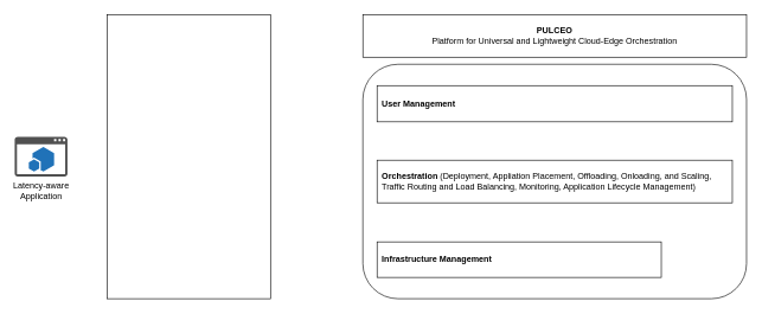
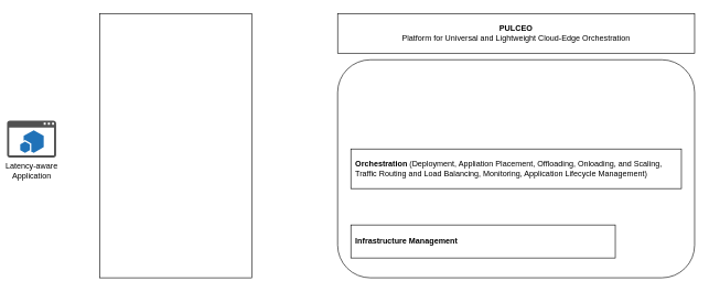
- <mxCell id="6" value="&lt;b&gt;User Management&lt;/b&gt;" style="rounded=0;whiteSpace=wrap;html=1;align=left;spacingLeft=5;" parent="1" vertex="1"><mxGeometry x="530" y="120" width="500" height="51" as="geometry" /></mxCell>
- <mxCell id="7" value="Latency-aware&lt;br&gt;Application" style="sketch=0;pointerEvents=1;shadow=0;dashed=0;html=1;strokeColor=none;fillColor=#505050;labelPosition=center;verticalLabelPosition=bottom;verticalAlign=top;outlineConnect=0;align=center;shape=mxgraph.office.concepts.app_for_sharepoint;" vertex="1" parent="1"><mxGeometry x="20" y="192" width="74.2" height="56" as="geometry" /></mxCell>
+ <mxCell id="7" value="Latency-aware&lt;br&gt;Application" style="sketch=0;pointerEvents=1;shadow=0;dashed=0;html=1;strokeColor=none;fillColor=#505050;labelPosition=center;verticalLabelPosition=bottom;verticalAlign=top;outlineConnect=0;align=center;shape=mxgraph.office.concepts.app_for_sharepoint;" vertex="1" parent="1"><mxGeometry x="10" y="182" width="74.2" height="56" as="geometry" /></mxCell>
